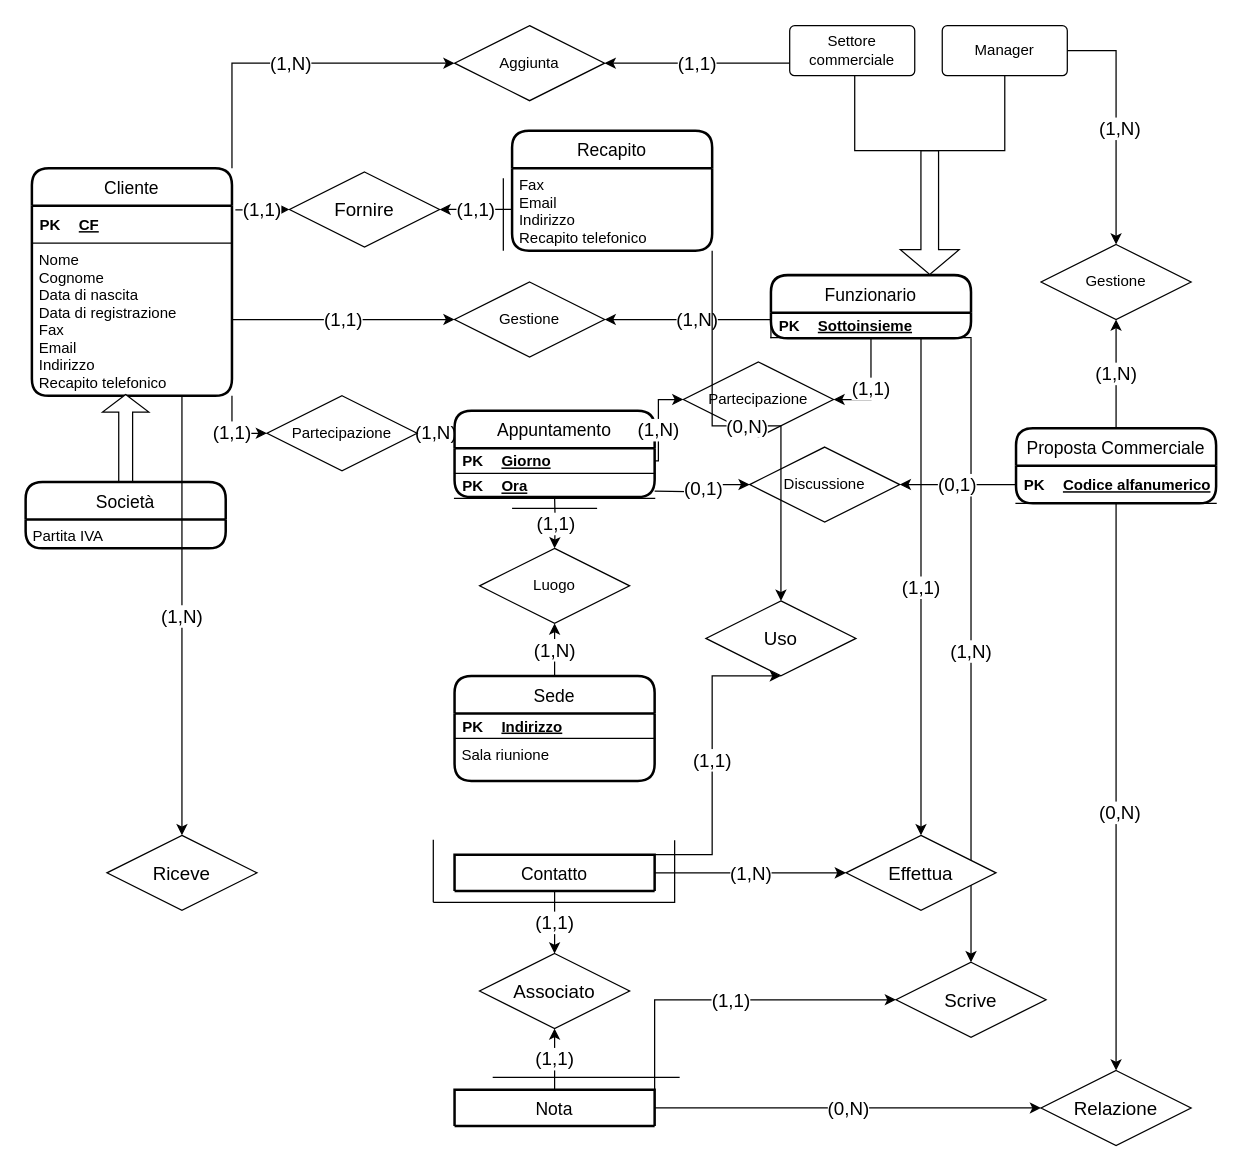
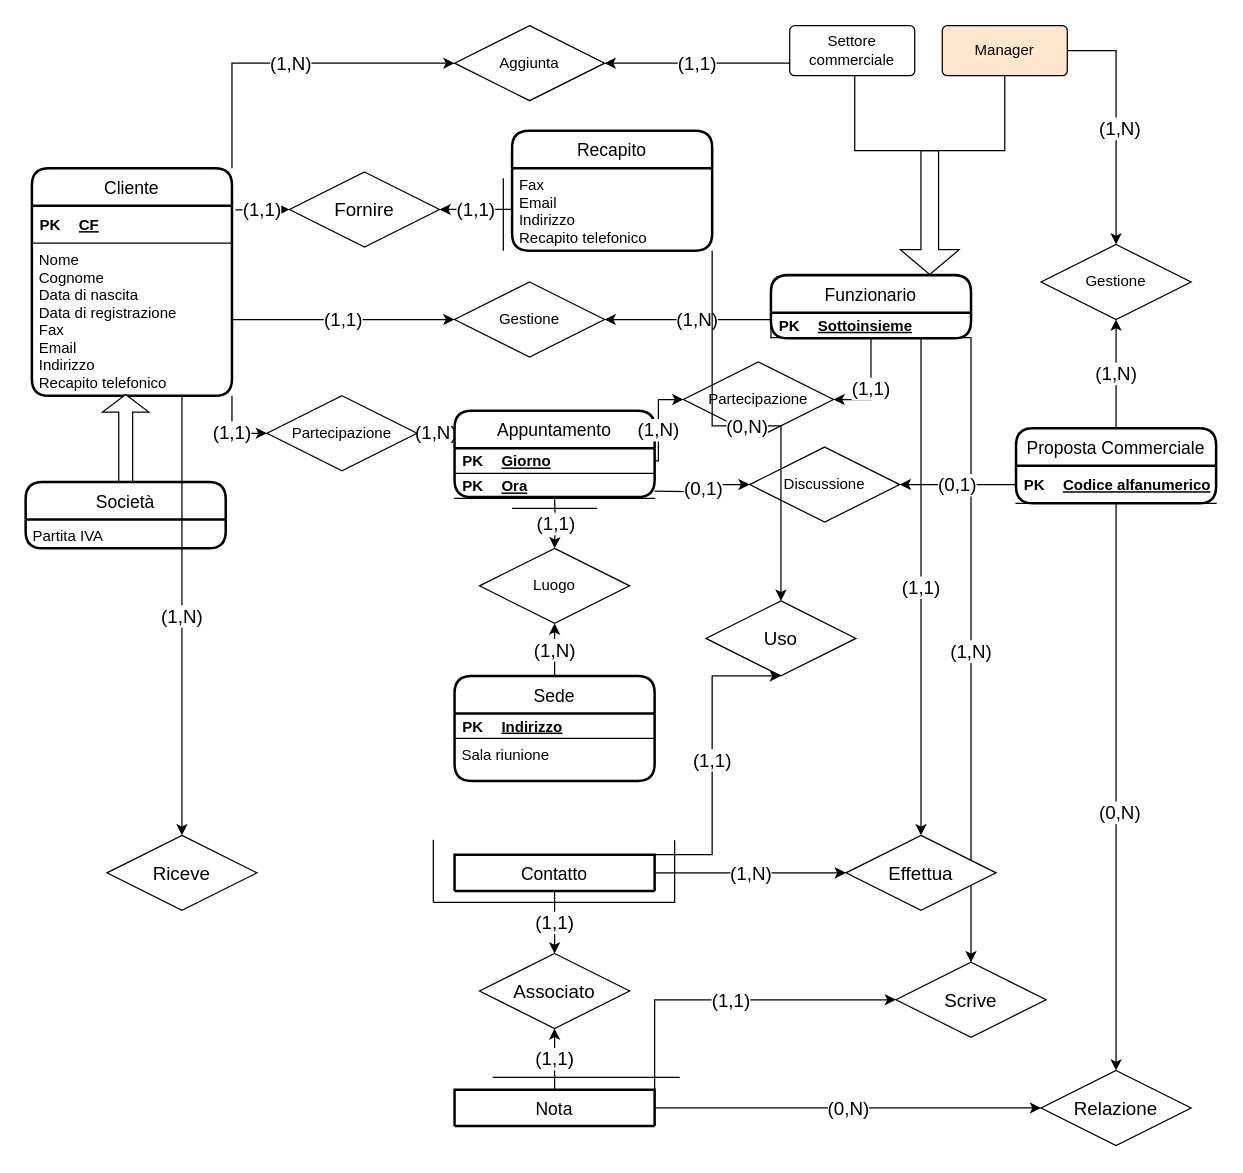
- <mxCell id="57" value="Manager" style="rounded=1;arcSize=10;whiteSpace=wrap;html=1;align=center;labelBackgroundColor=none;labelBorderColor=none;" parent="1" vertex="1"><mxGeometry x="753" y="20" width="100" height="40" as="geometry" /></mxCell>
+ <mxCell id="57" value="Manager" style="rounded=1;arcSize=10;whiteSpace=wrap;html=1;align=center;labelBackgroundColor=none;labelBorderColor=none;fillColor=#ffe6cc;" parent="1" vertex="1"><mxGeometry x="753" y="20" width="100" height="40" as="geometry" /></mxCell>
